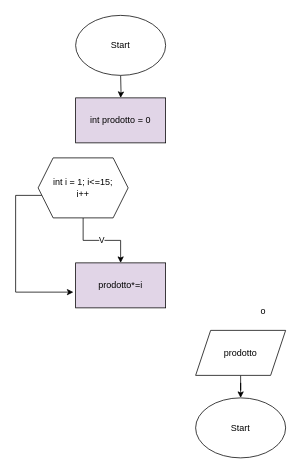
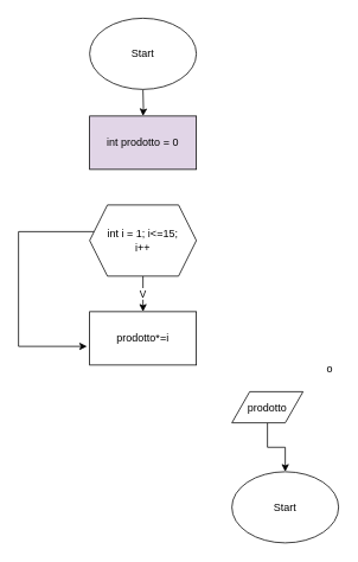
- <mxCell id="6" value="&lt;div&gt;int i = 1; i&amp;lt;=15;&lt;/div&gt;&lt;div&gt;i++&lt;br&gt;&lt;/div&gt;" style="shape=hexagon;perimeter=hexagonPerimeter2;whiteSpace=wrap;html=1;fixedSize=1;" vertex="1" parent="1"><mxGeometry x="50" y="210" width="120" height="80" as="geometry" /></mxCell>
+ <mxCell id="6" value="&lt;div&gt;int i = 1; i&amp;lt;=15;&lt;/div&gt;&lt;div&gt;i++&lt;br&gt;&lt;/div&gt;" style="shape=hexagon;perimeter=hexagonPerimeter2;whiteSpace=wrap;html=1;fixedSize=1;" vertex="1" parent="1"><mxGeometry x="100" y="230" width="120" height="80" as="geometry" /></mxCell>
- <mxCell id="7" value="prodotto*=i" style="rounded=0;whiteSpace=wrap;html=1;fillColor=#e1d5e7;" vertex="1" parent="1"><mxGeometry x="100" y="350" width="120" height="60" as="geometry" /></mxCell>
+ <mxCell id="7" value="prodotto*=i" style="rounded=0;whiteSpace=wrap;html=1;" vertex="1" parent="1"><mxGeometry x="100" y="350" width="120" height="60" as="geometry" /></mxCell>
- <mxCell id="10" value="o" style="text;html=1;align=center;verticalAlign=middle;resizable=0;points=[];autosize=1;strokeColor=none;fillColor=none;" vertex="1" parent="1"><mxGeometry x="335" y="400" width="30" height="30" as="geometry" /></mxCell>
+ <mxCell id="10" value="o" style="text;html=1;align=center;verticalAlign=middle;resizable=0;points=[];autosize=1;strokeColor=none;fillColor=none;" vertex="1" parent="1"><mxGeometry x="355" y="400" width="30" height="30" as="geometry" /></mxCell>
- <mxCell id="9" value="prodotto" style="shape=parallelogram;perimeter=parallelogramPerimeter;whiteSpace=wrap;html=1;fixedSize=1;" vertex="1" parent="1"><mxGeometry x="260" y="440" width="120" height="60" as="geometry" /></mxCell>
+ <mxCell id="9" value="prodotto" style="shape=parallelogram;perimeter=parallelogramPerimeter;whiteSpace=wrap;html=1;fixedSize=1;" vertex="1" parent="1"><mxGeometry x="260" y="440" width="80" height="35" as="geometry" /></mxCell>
